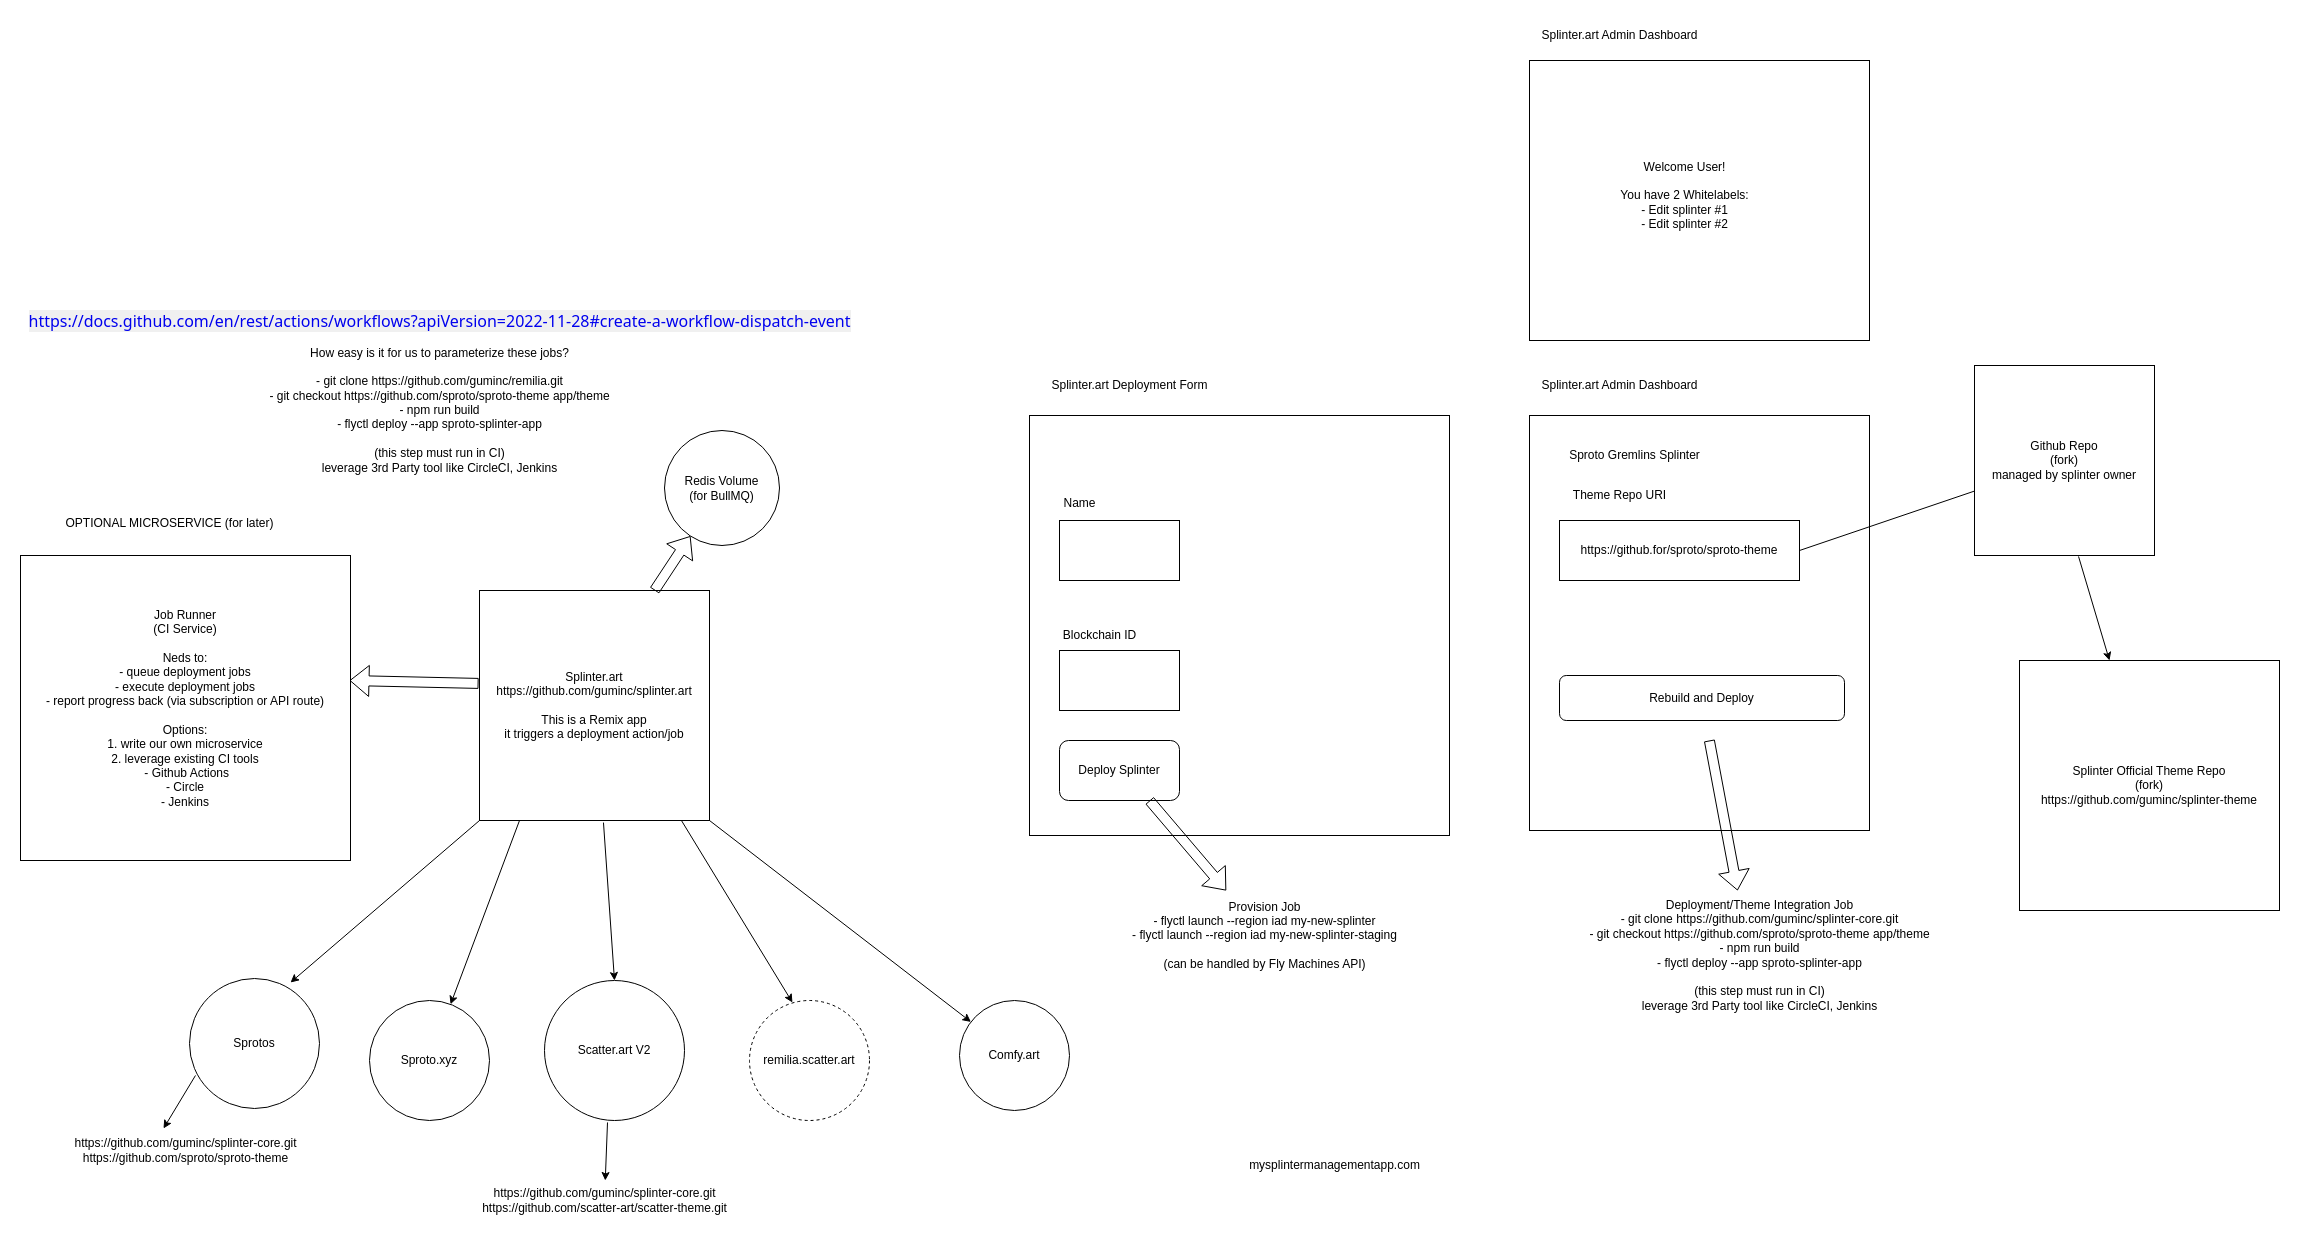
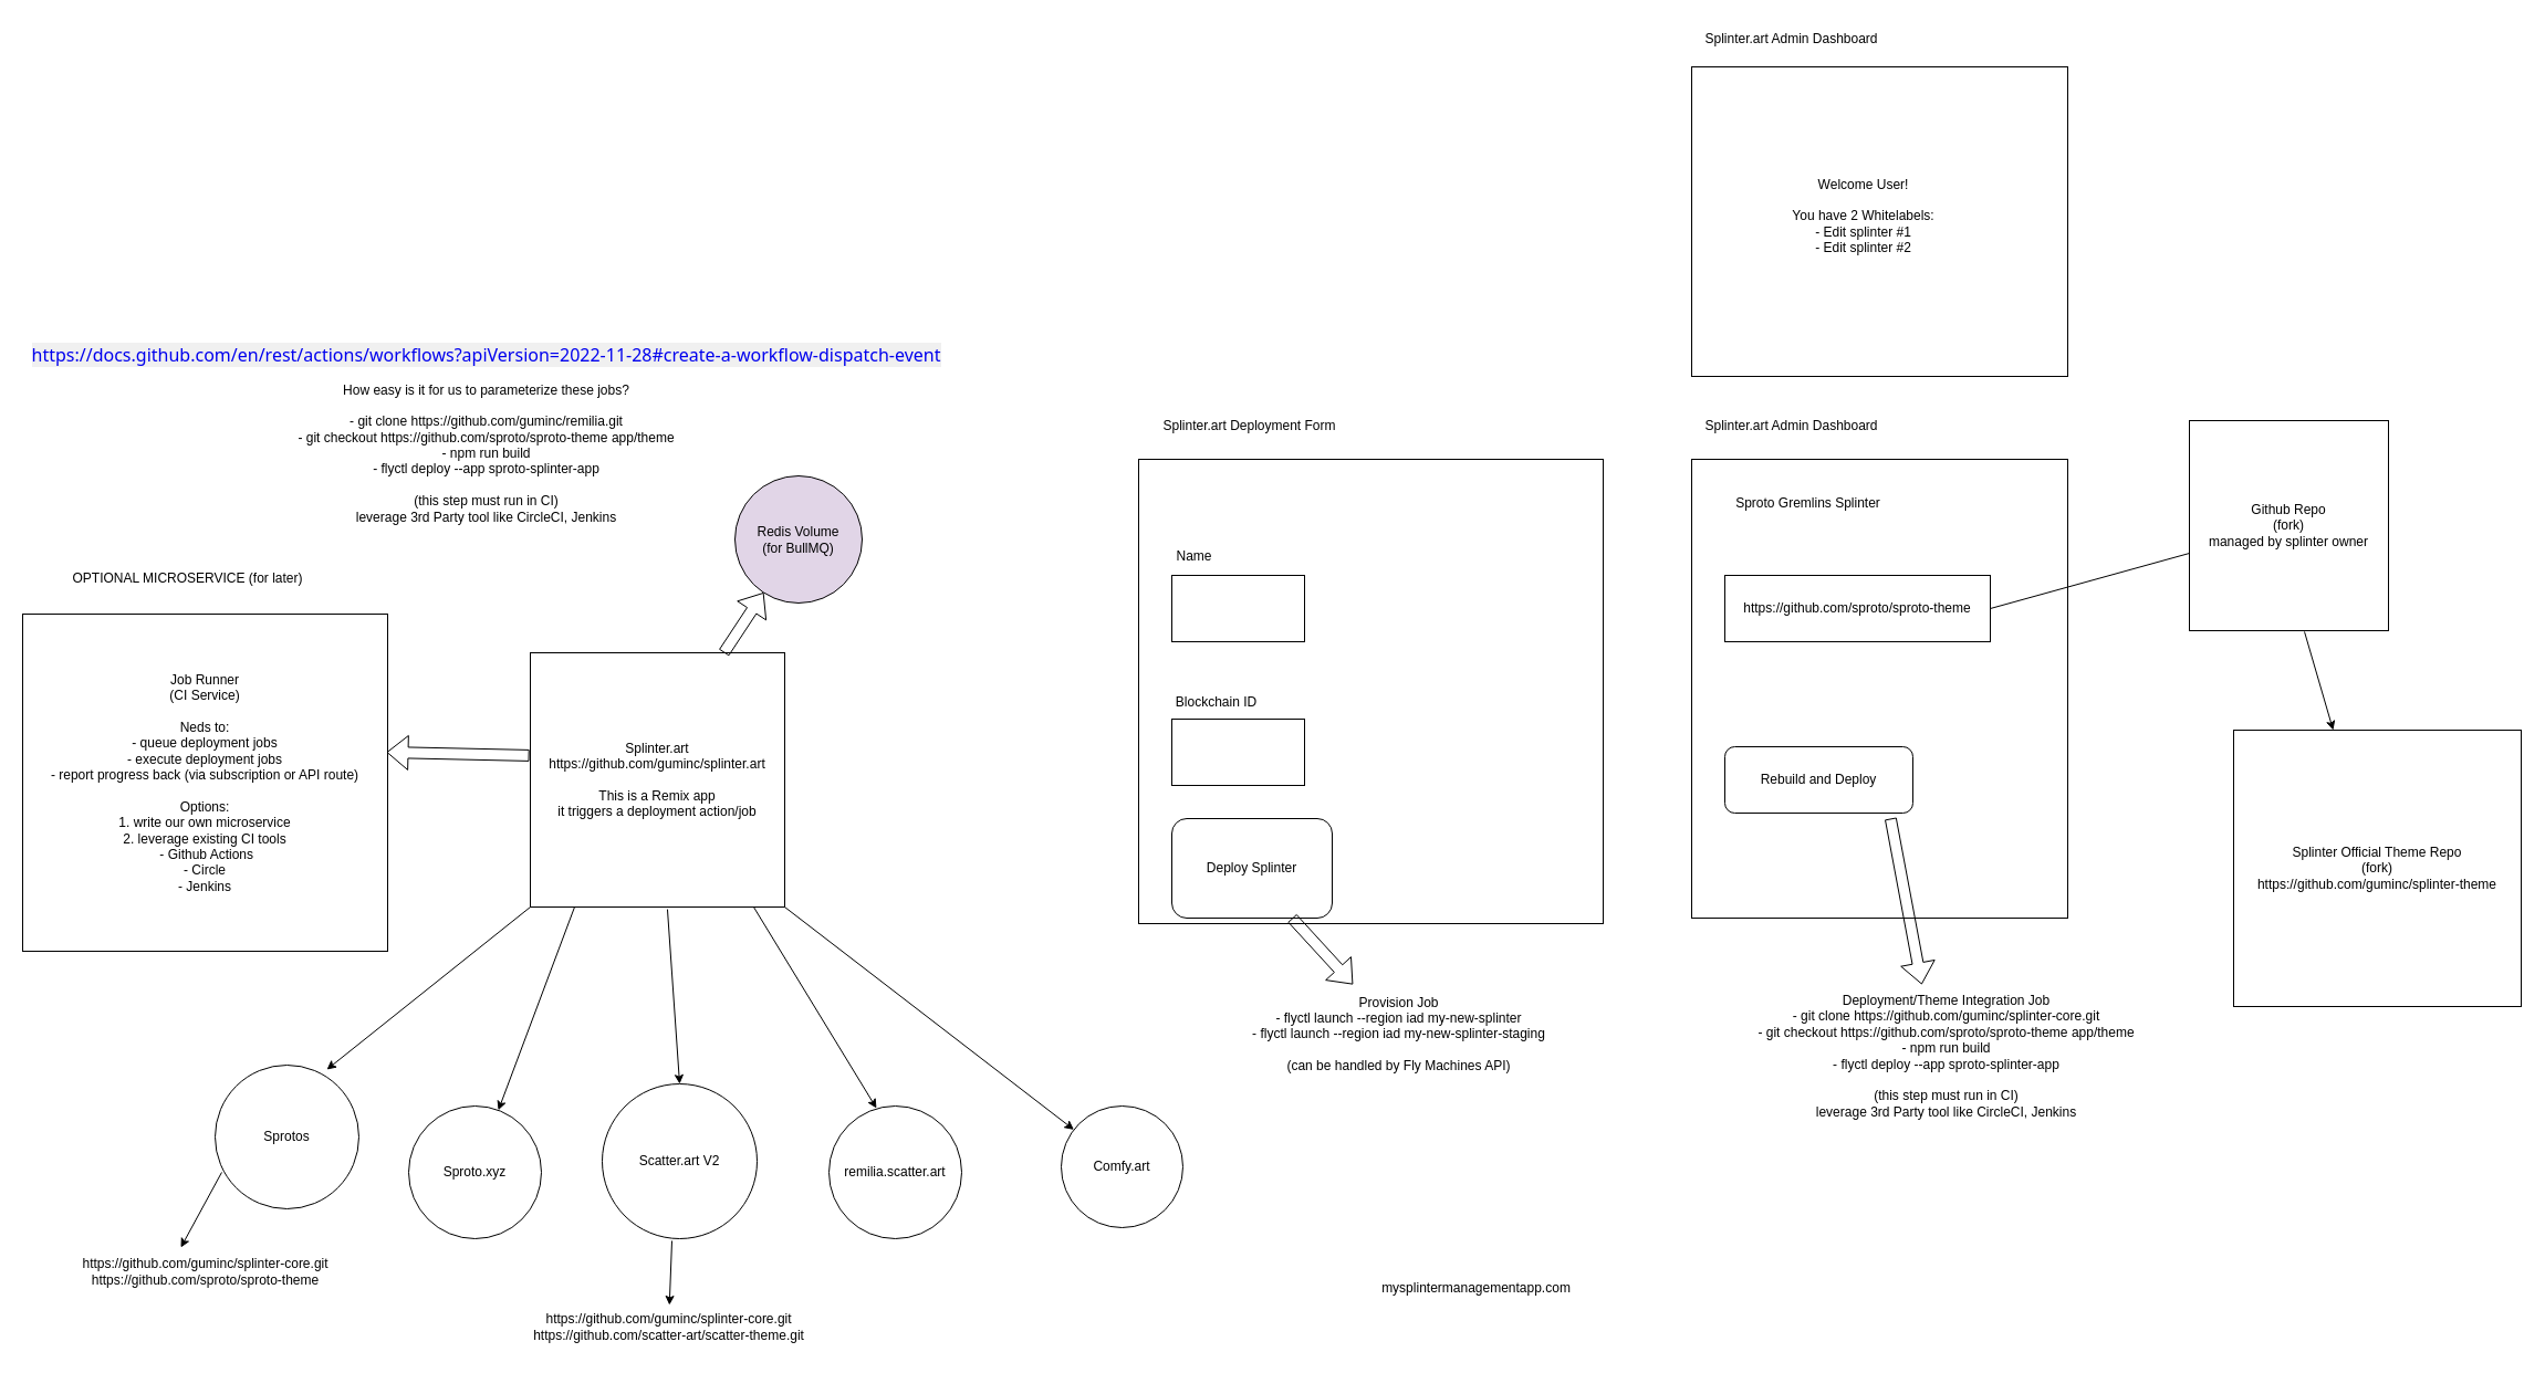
- <mxCell id="26" value="Github Repo&lt;br&gt;(fork)&lt;br&gt;managed by splinter owner" style="rounded=0;whiteSpace=wrap;html=1;" vertex="1" parent="1"><mxGeometry x="1974" y="365" width="180" height="190" as="geometry" /></mxCell>
+ <mxCell id="26" value="Github Repo&lt;br&gt;(fork)&lt;br&gt;managed by splinter owner" style="rounded=0;whiteSpace=wrap;html=1;" vertex="1" parent="1"><mxGeometry x="1979" y="380" width="180" height="190" as="geometry" /></mxCell>
- <mxCell id="39" value="Redis Volume&lt;br&gt;(for BullMQ)" style="ellipse;whiteSpace=wrap;html=1;aspect=fixed;" vertex="1" parent="1"><mxGeometry x="664" y="430" width="115" height="115" as="geometry" /></mxCell>
+ <mxCell id="39" value="Redis Volume&lt;br&gt;(for BullMQ)" style="ellipse;whiteSpace=wrap;html=1;aspect=fixed;fillColor=#e1d5e7;" vertex="1" parent="1"><mxGeometry x="664" y="430" width="115" height="115" as="geometry" /></mxCell>
- <mxCell id="23" value="Theme Repo URI" style="text;html=1;align=center;verticalAlign=middle;resizable=0;points=[];autosize=1;strokeColor=none;fillColor=none;" vertex="1" parent="1"><mxGeometry x="1559" y="480" width="120" height="30" as="geometry" /></mxCell>
- <mxCell id="22" value="https://github.for/sproto/sproto-theme" style="rounded=0;whiteSpace=wrap;html=1;" vertex="1" parent="1"><mxGeometry x="1559" y="520" width="240" height="60" as="geometry" /></mxCell>
+ <mxCell id="22" value="https://github.com/sproto/sproto-theme" style="rounded=0;whiteSpace=wrap;html=1;" vertex="1" parent="1"><mxGeometry x="1559" y="520" width="240" height="60" as="geometry" /></mxCell>
- <mxCell id="24" value="Rebuild and Deploy" style="rounded=1;whiteSpace=wrap;html=1;" vertex="1" parent="1"><mxGeometry x="1559" y="675" width="285" height="45" as="geometry" /></mxCell>
+ <mxCell id="24" value="Rebuild and Deploy" style="rounded=1;whiteSpace=wrap;html=1;" vertex="1" parent="1"><mxGeometry x="1559" y="675" width="170" height="60" as="geometry" /></mxCell>
- <mxCell id="12" value="Deploy Splinter" style="rounded=1;whiteSpace=wrap;html=1;" vertex="1" parent="1"><mxGeometry x="1059" y="740" width="120" height="60" as="geometry" /></mxCell>
+ <mxCell id="12" value="Deploy Splinter" style="rounded=1;whiteSpace=wrap;html=1;" vertex="1" parent="1"><mxGeometry x="1059" y="740" width="145" height="90" as="geometry" /></mxCell>
- <mxCell id="7" value="Sprotos" style="ellipse;whiteSpace=wrap;html=1;" vertex="1" parent="1"><mxGeometry x="189" y="978" width="130" height="130" as="geometry" /></mxCell>
+ <mxCell id="7" value="Sprotos" style="ellipse;whiteSpace=wrap;html=1;" vertex="1" parent="1"><mxGeometry x="194" y="963" width="130" height="130" as="geometry" /></mxCell>
- <mxCell id="5" value="remilia.scatter.art" style="ellipse;whiteSpace=wrap;html=1;dashed=1;" vertex="1" parent="1"><mxGeometry x="749" y="1000" width="120" height="120" as="geometry" /></mxCell>
+ <mxCell id="5" value="remilia.scatter.art" style="ellipse;whiteSpace=wrap;html=1;" vertex="1" parent="1"><mxGeometry x="749" y="1000" width="120" height="120" as="geometry" /></mxCell>
